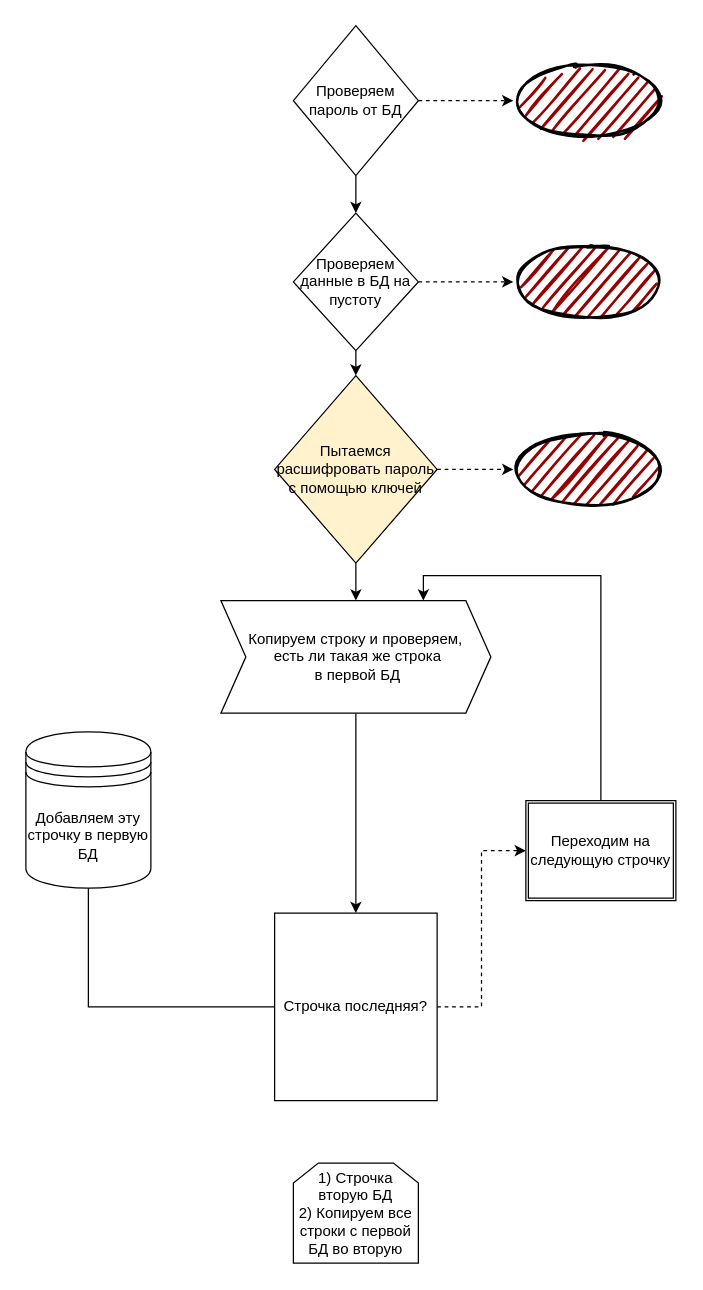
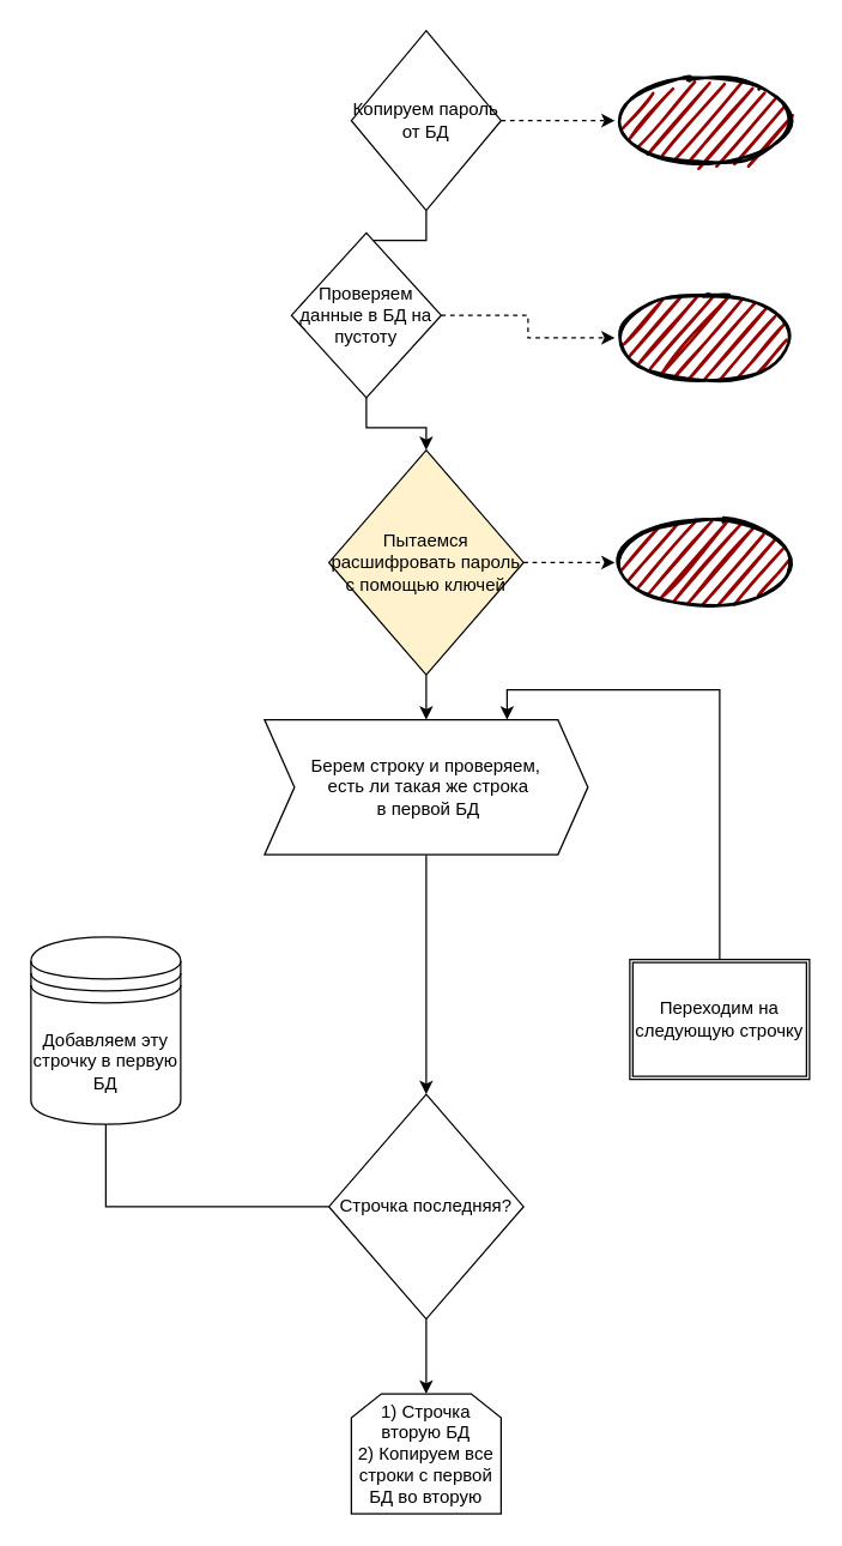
- <mxCell id="4" value="&lt;span&gt;Проверяем пароль от БД&lt;/span&gt;" style="rhombus;whiteSpace=wrap;html=1;" parent="1" vertex="1"><mxGeometry x="234" y="20" width="100" height="120" as="geometry" /></mxCell>
+ <mxCell id="4" value="&lt;span&gt;Копируем пароль от БД&lt;/span&gt;" style="rhombus;whiteSpace=wrap;html=1;" parent="1" vertex="1"><mxGeometry x="234" y="20" width="100" height="120" as="geometry" /></mxCell>
- <mxCell id="7" value="Проверяем данные в БД на пустоту" style="rhombus;whiteSpace=wrap;html=1;" parent="1" vertex="1"><mxGeometry x="234" y="170" width="100" height="110" as="geometry" /></mxCell>
+ <mxCell id="7" value="Проверяем данные в БД на пустоту" style="rhombus;whiteSpace=wrap;html=1;" parent="1" vertex="1"><mxGeometry x="194" y="155" width="100" height="110" as="geometry" /></mxCell>
- <mxCell id="15" value="Копируем строку и проверяем,&lt;br&gt;&amp;nbsp;есть ли такая же строка&lt;br&gt;&amp;nbsp;в первой БД" style="shape=step;perimeter=stepPerimeter;whiteSpace=wrap;html=1;fixedSize=1;" parent="1" vertex="1"><mxGeometry x="176" y="480" width="216" height="90" as="geometry" /></mxCell>
+ <mxCell id="15" value="Берем строку и проверяем,&lt;br&gt;&amp;nbsp;есть ли такая же строка&lt;br&gt;&amp;nbsp;в первой БД" style="shape=step;perimeter=stepPerimeter;whiteSpace=wrap;html=1;fixedSize=1;" parent="1" vertex="1"><mxGeometry x="176" y="480" width="216" height="90" as="geometry" /></mxCell>
- <mxCell id="23" value="Добавляем эту строчку в первую БД" style="shape=datastore;whiteSpace=wrap;html=1;" parent="1" vertex="1"><mxGeometry x="20" y="585" width="100" height="125" as="geometry" /></mxCell>
+ <mxCell id="23" value="Добавляем эту строчку в первую БД" style="shape=datastore;whiteSpace=wrap;html=1;" parent="1" vertex="1"><mxGeometry x="20" y="625" width="100" height="125" as="geometry" /></mxCell>
- <mxCell id="18" style="edgeStyle=orthogonalEdgeStyle;rounded=0;orthogonalLoop=1;jettySize=auto;html=1;exitX=1;exitY=0.5;exitDx=0;exitDy=0;entryX=0;entryY=0.5;entryDx=0;entryDy=0;dashed=1;" parent="1" source="20" target="17" edge="1"><mxGeometry relative="1" as="geometry" /></mxCell>
- <mxCell id="20" value="Строчка последняя?" style="whiteSpace=wrap;html=1;rounded=0;" parent="1" vertex="1"><mxGeometry x="219" y="730" width="130" height="150" as="geometry" /></mxCell>
+ <mxCell id="20" value="Строчка последняя?" style="rhombus;whiteSpace=wrap;html=1;" parent="1" vertex="1"><mxGeometry x="219" y="730" width="130" height="150" as="geometry" /></mxCell>
+ <mxCell id="19" style="edgeStyle=orthogonalEdgeStyle;rounded=0;orthogonalLoop=1;jettySize=auto;html=1;exitX=0.5;exitY=1;exitDx=0;exitDy=0;entryX=0.5;entryY=0;entryDx=0;entryDy=0;" parent="1" source="20" target="21" edge="1"><mxGeometry relative="1" as="geometry" /></mxCell>
